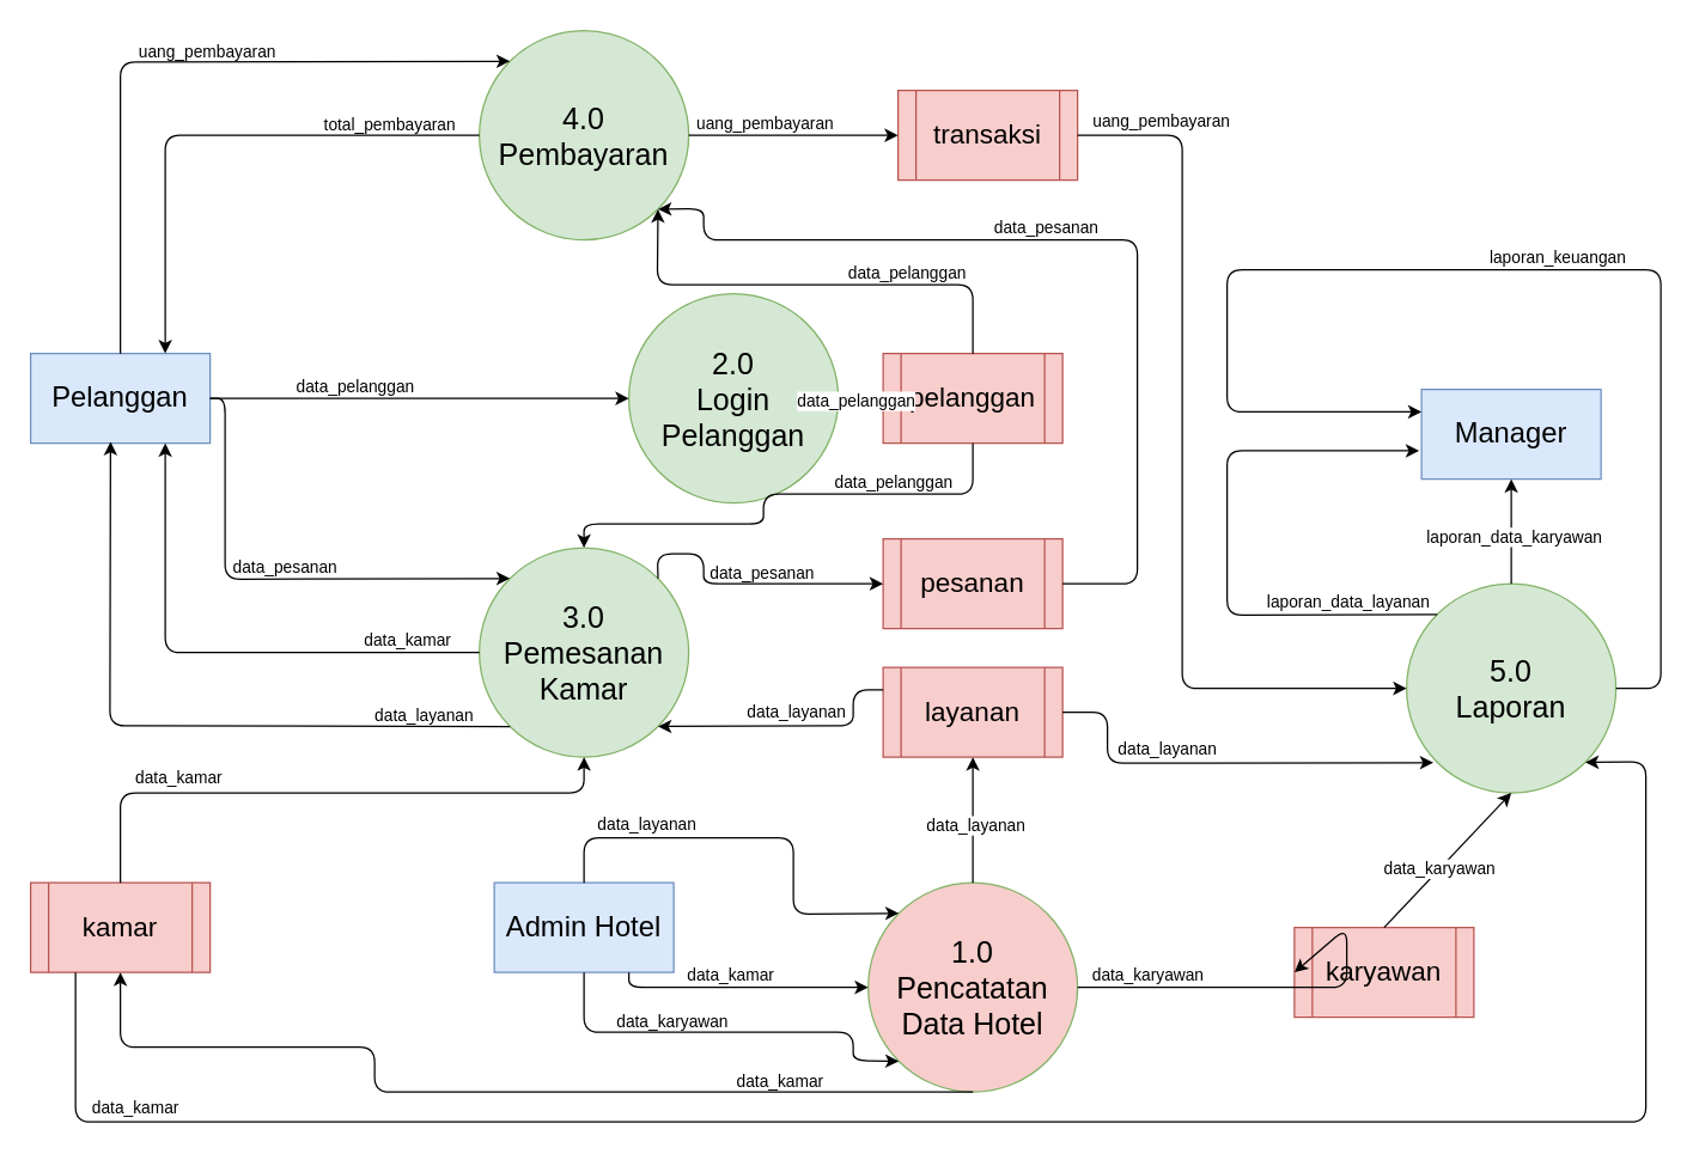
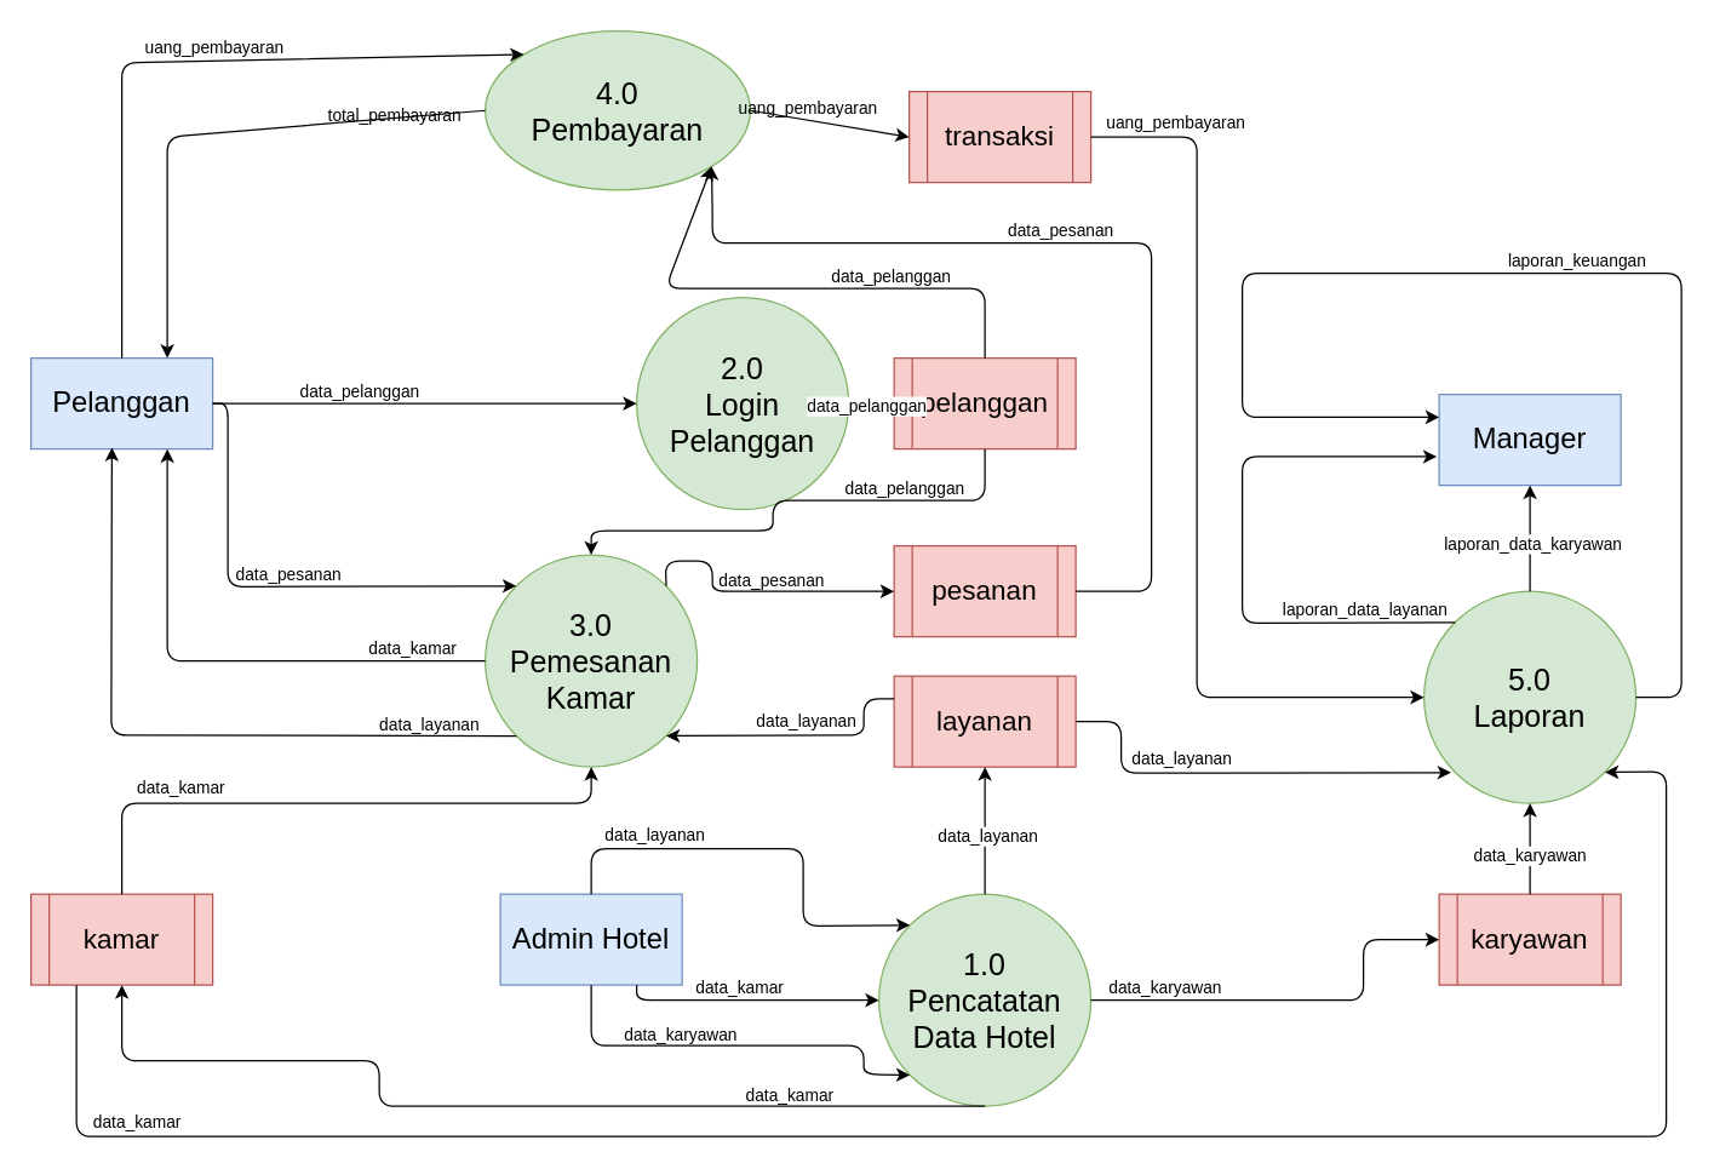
- <mxCell id="25" value="&lt;font style=&quot;font-size: 20px&quot;&gt;4.0&lt;br&gt;Pembayaran&lt;br&gt;&lt;/font&gt;" style="ellipse;whiteSpace=wrap;html=1;aspect=fixed;fillColor=#d5e8d4;strokeColor=#82b366;" vertex="1" parent="1"><mxGeometry x="320" y="20" width="140" height="140" as="geometry" /></mxCell>
+ <mxCell id="25" value="&lt;font style=&quot;font-size: 20px&quot;&gt;4.0&lt;br&gt;Pembayaran&lt;br&gt;&lt;/font&gt;" style="ellipse;whiteSpace=wrap;html=1;aspect=fixed;fillColor=#d5e8d4;strokeColor=#82b366;" vertex="1" parent="1"><mxGeometry x="320" y="20" width="175" height="105" as="geometry" /></mxCell>
- <mxCell id="12" value="&lt;font style=&quot;font-size: 18px&quot;&gt;karyawan&lt;/font&gt;" style="shape=process;whiteSpace=wrap;html=1;backgroundOutline=1;fillColor=#f8cecc;strokeColor=#b85450;" vertex="1" parent="1"><mxGeometry x="865" y="620" width="120" height="60" as="geometry" /></mxCell>
+ <mxCell id="12" value="&lt;font style=&quot;font-size: 18px&quot;&gt;karyawan&lt;/font&gt;" style="shape=process;whiteSpace=wrap;html=1;backgroundOutline=1;fillColor=#f8cecc;strokeColor=#b85450;" vertex="1" parent="1"><mxGeometry x="950" y="590" width="120" height="60" as="geometry" /></mxCell>
- <mxCell id="6" value="&lt;font style=&quot;font-size: 20px&quot;&gt;1.0&lt;br&gt;Pencatatan&lt;br&gt;Data Hotel&lt;br&gt;&lt;/font&gt;" style="ellipse;whiteSpace=wrap;html=1;aspect=fixed;fillColor=#f8cecc;strokeColor=#82b366;" vertex="1" parent="1"><mxGeometry x="580" y="590" width="140" height="140" as="geometry" /></mxCell>
+ <mxCell id="6" value="&lt;font style=&quot;font-size: 20px&quot;&gt;1.0&lt;br&gt;Pencatatan&lt;br&gt;Data Hotel&lt;br&gt;&lt;/font&gt;" style="ellipse;whiteSpace=wrap;html=1;aspect=fixed;fillColor=#d5e8d4;strokeColor=#82b366;" vertex="1" parent="1"><mxGeometry x="580" y="590" width="140" height="140" as="geometry" /></mxCell>
